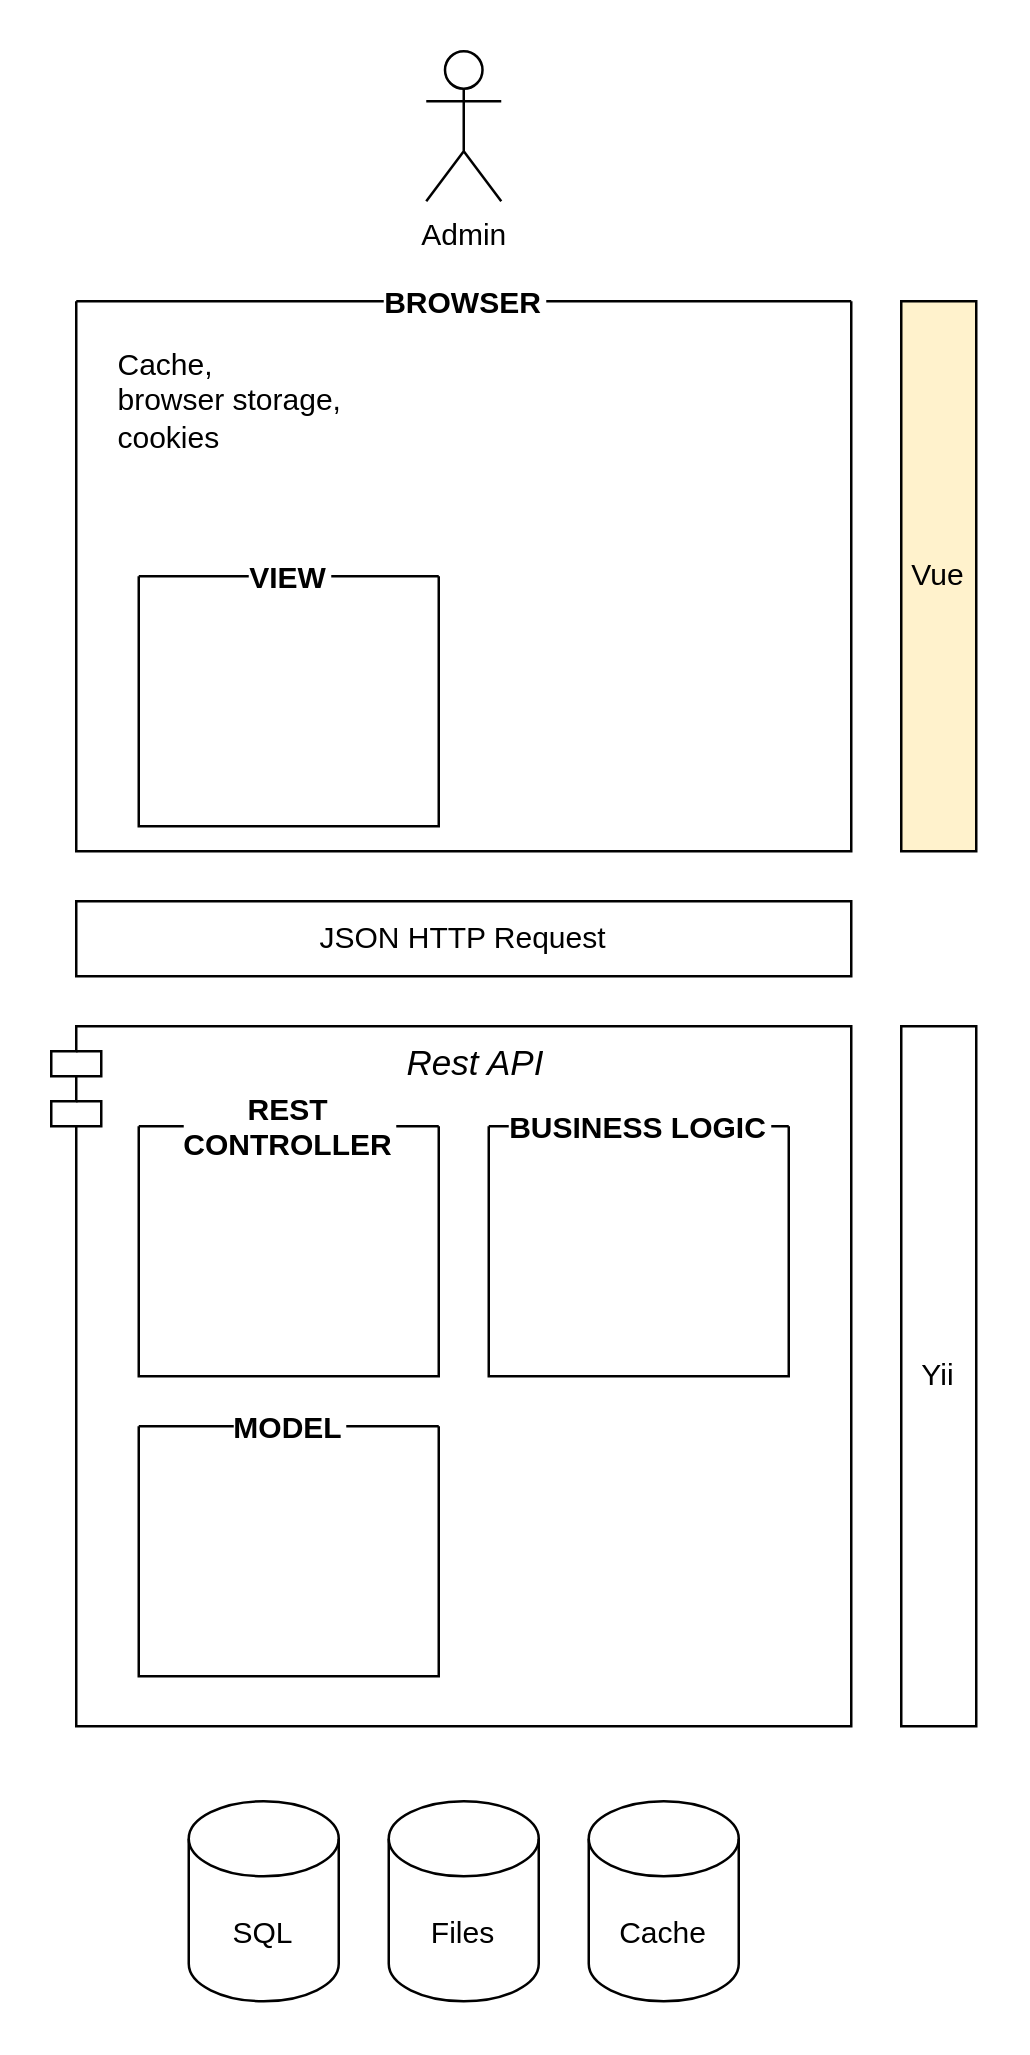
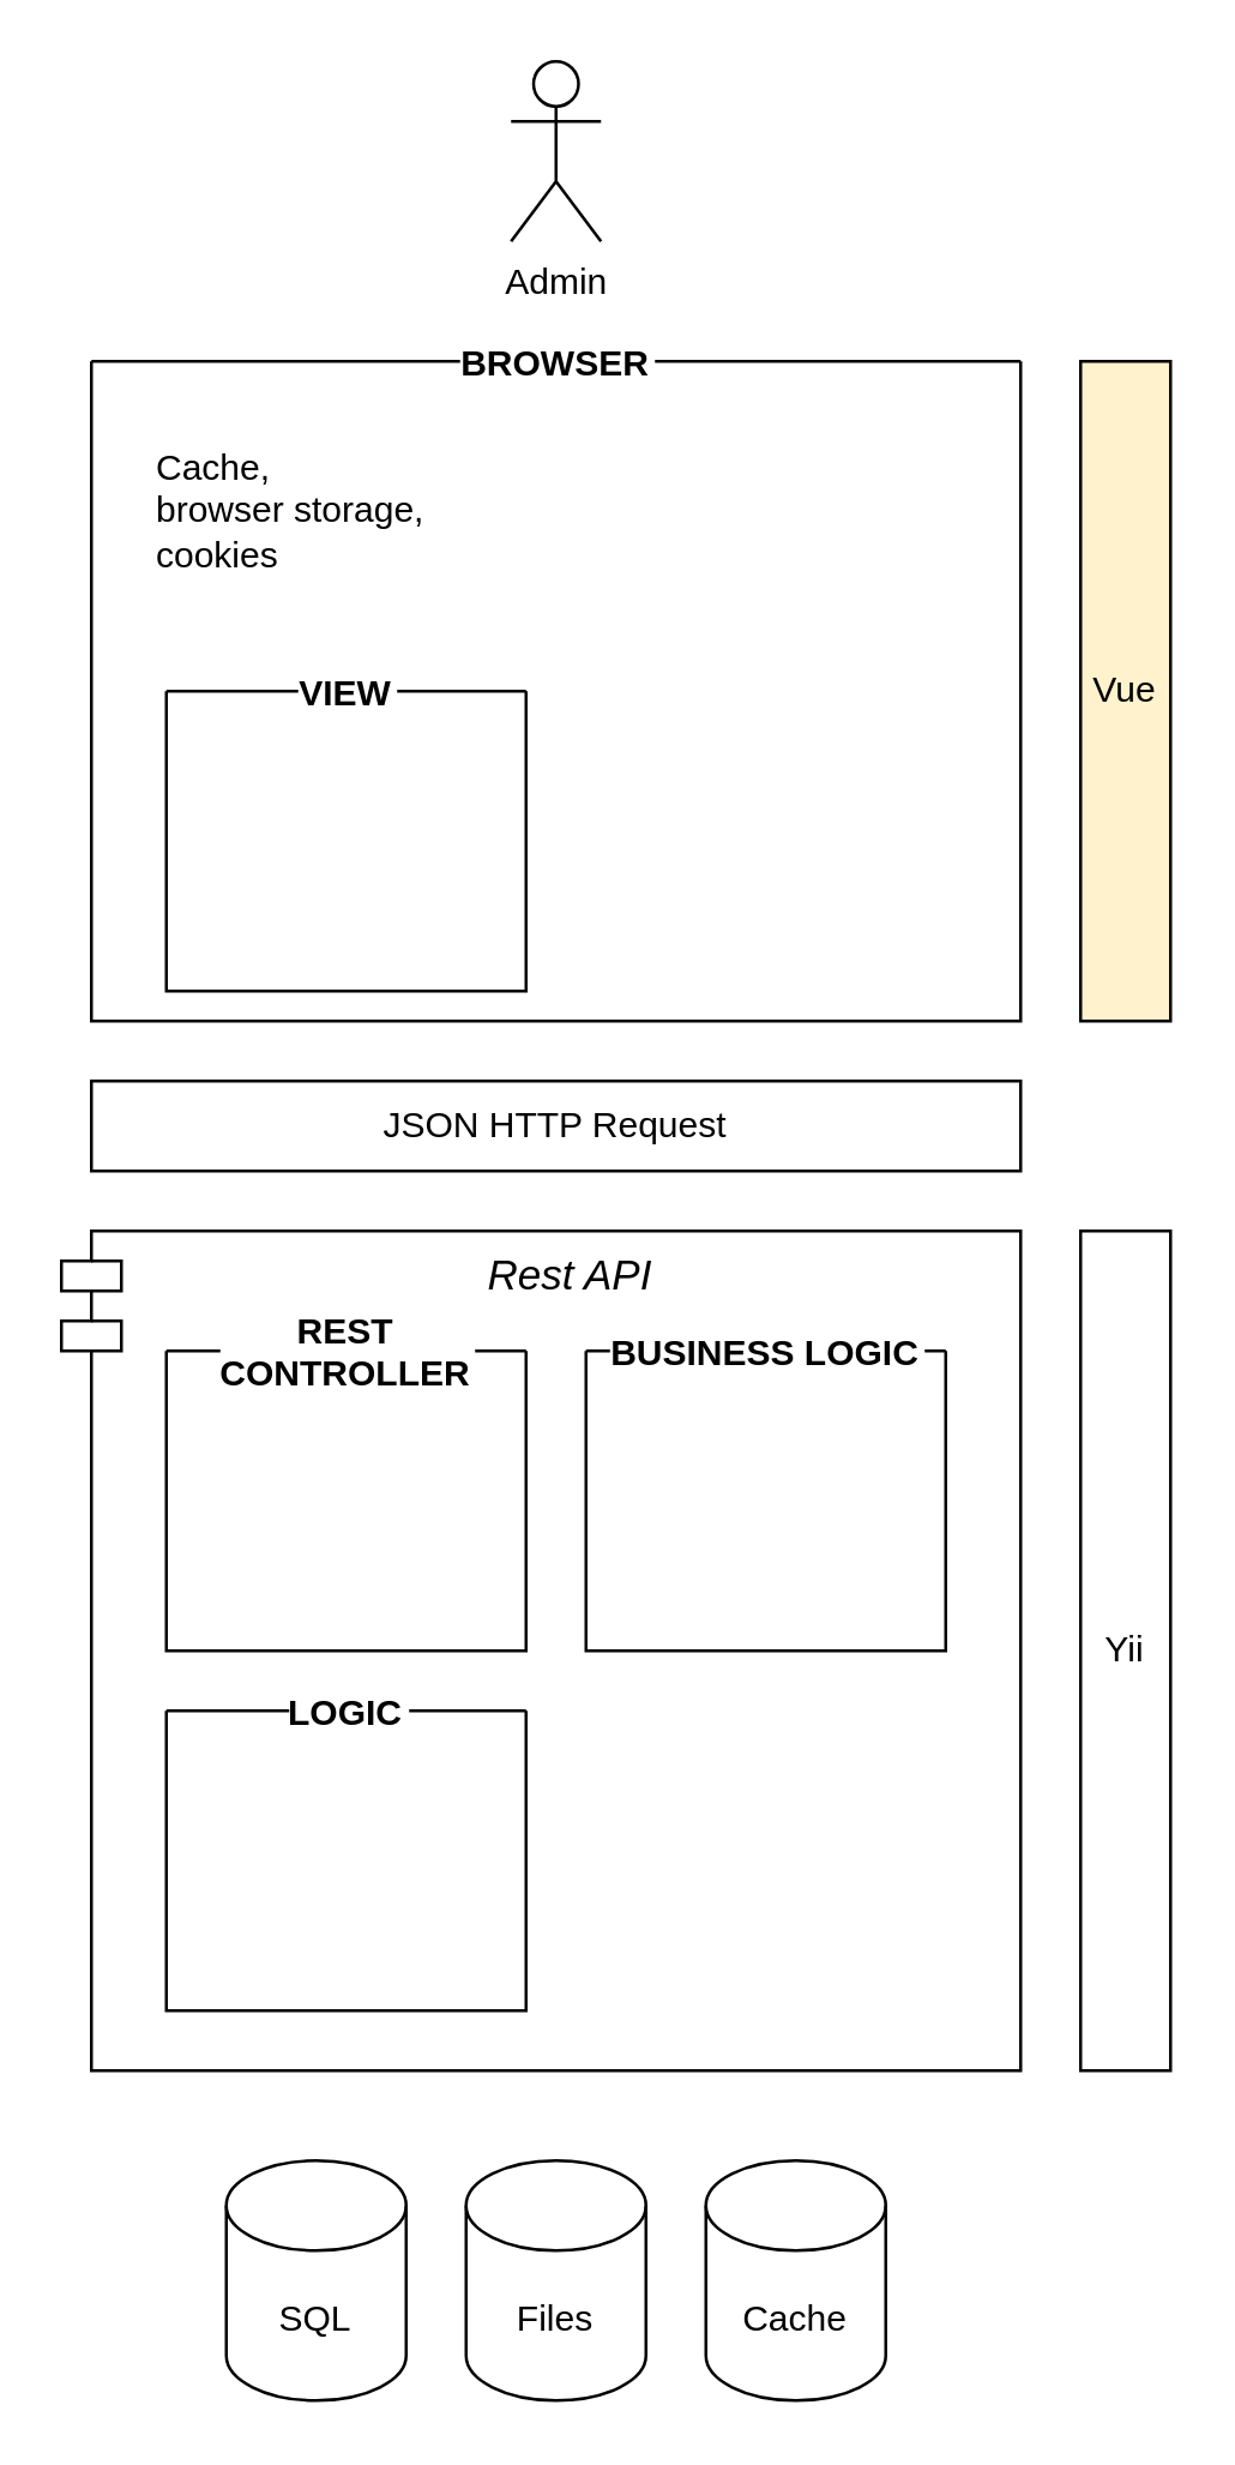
- <mxCell id="6" value="&lt;div align=&quot;left&quot;&gt;Cache,&lt;br&gt;&lt;/div&gt;&lt;div align=&quot;left&quot;&gt;browser storage,&lt;/div&gt;&lt;div align=&quot;left&quot;&gt;cookies&lt;/div&gt;" style="text;html=1;strokeColor=none;fillColor=none;align=left;verticalAlign=middle;whiteSpace=wrap;rounded=0;" parent="5" vertex="1"><mxGeometry x="15" y="30" width="130" height="20" as="geometry" /></mxCell>
+ <mxCell id="6" value="&lt;div align=&quot;left&quot;&gt;Cache,&lt;br&gt;&lt;/div&gt;&lt;div align=&quot;left&quot;&gt;browser storage,&lt;/div&gt;&lt;div align=&quot;left&quot;&gt;cookies&lt;/div&gt;" style="text;html=1;strokeColor=none;fillColor=none;align=left;verticalAlign=middle;whiteSpace=wrap;rounded=0;" parent="5" vertex="1"><mxGeometry x="20" y="40" width="130" height="20" as="geometry" /></mxCell>
- <mxCell id="14" value="MODEL" style="swimlane;startSize=0;labelBackgroundColor=#ffffff;labelBorderColor=none;" parent="1" vertex="1"><mxGeometry x="55" y="570" width="120" height="100" as="geometry" /></mxCell>
+ <mxCell id="14" value="LOGIC" style="swimlane;startSize=0;labelBackgroundColor=#ffffff;labelBorderColor=none;" parent="1" vertex="1"><mxGeometry x="55" y="570" width="120" height="100" as="geometry" /></mxCell>
